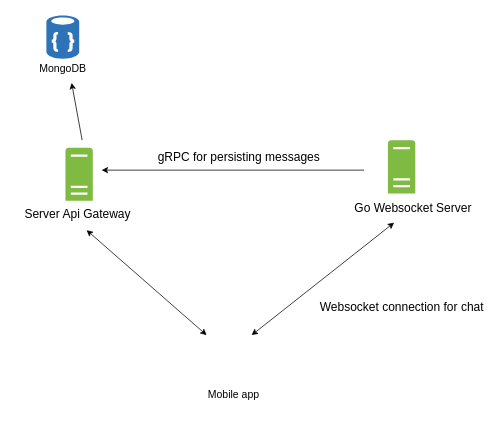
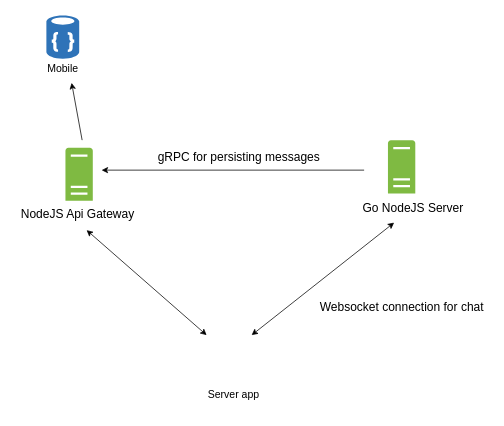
- <mxCell id="5" value="&lt;font style=&quot;font-size: 14px&quot;&gt;MongoDB&lt;/font&gt;" style="text;html=1;resizable=0;points=[];autosize=1;align=center;verticalAlign=top;spacingTop=-4;fontSize=16;" parent="1" vertex="1"><mxGeometry x="43.225" y="77.745" width="80" height="20" as="geometry" /></mxCell>
+ <mxCell id="5" value="&lt;font style=&quot;font-size: 14px&quot;&gt;Mobile&lt;/font&gt;" style="text;html=1;resizable=0;points=[];autosize=1;align=center;verticalAlign=top;spacingTop=-4;fontSize=16;" parent="1" vertex="1"><mxGeometry x="43.225" y="77.745" width="80" height="20" as="geometry" /></mxCell>
- <mxCell id="10" value="Go Websocket Server" style="text;html=1;resizable=0;points=[];autosize=1;align=center;verticalAlign=top;spacingTop=-4;fontSize=16;" parent="1" vertex="1"><mxGeometry x="465" y="264.184" width="170" height="20" as="geometry" /></mxCell>
+ <mxCell id="10" value="Go NodeJS Server" style="text;html=1;resizable=0;points=[];autosize=1;align=center;verticalAlign=top;spacingTop=-4;fontSize=16;" parent="1" vertex="1"><mxGeometry x="465" y="264.184" width="170" height="20" as="geometry" /></mxCell>
- <mxCell id="8" value="Server Api Gateway&amp;nbsp;" style="text;html=1;resizable=0;points=[];autosize=1;align=center;verticalAlign=top;spacingTop=-4;fontSize=16;" vertex="1" parent="1"><mxGeometry x="20" y="271.93" width="170" height="20" as="geometry" /></mxCell>
+ <mxCell id="8" value="NodeJS Api Gateway&amp;nbsp;" style="text;html=1;resizable=0;points=[];autosize=1;align=center;verticalAlign=top;spacingTop=-4;fontSize=16;" vertex="1" parent="1"><mxGeometry x="20" y="271.93" width="170" height="20" as="geometry" /></mxCell>
- <mxCell id="4" value="Mobile app&lt;div&gt;&lt;br&gt;&lt;/div&gt;" style="text;html=1;resizable=0;points=[];autosize=1;align=left;verticalAlign=top;spacingTop=-4;fontSize=14;" parent="2" vertex="1"><mxGeometry x="10" y="78.921" width="70" height="30" as="geometry" /></mxCell>
+ <mxCell id="4" value="Server app&lt;div&gt;&lt;br&gt;&lt;/div&gt;" style="text;html=1;resizable=0;points=[];autosize=1;align=left;verticalAlign=top;spacingTop=-4;fontSize=14;" parent="2" vertex="1"><mxGeometry x="10" y="78.921" width="70" height="30" as="geometry" /></mxCell>
